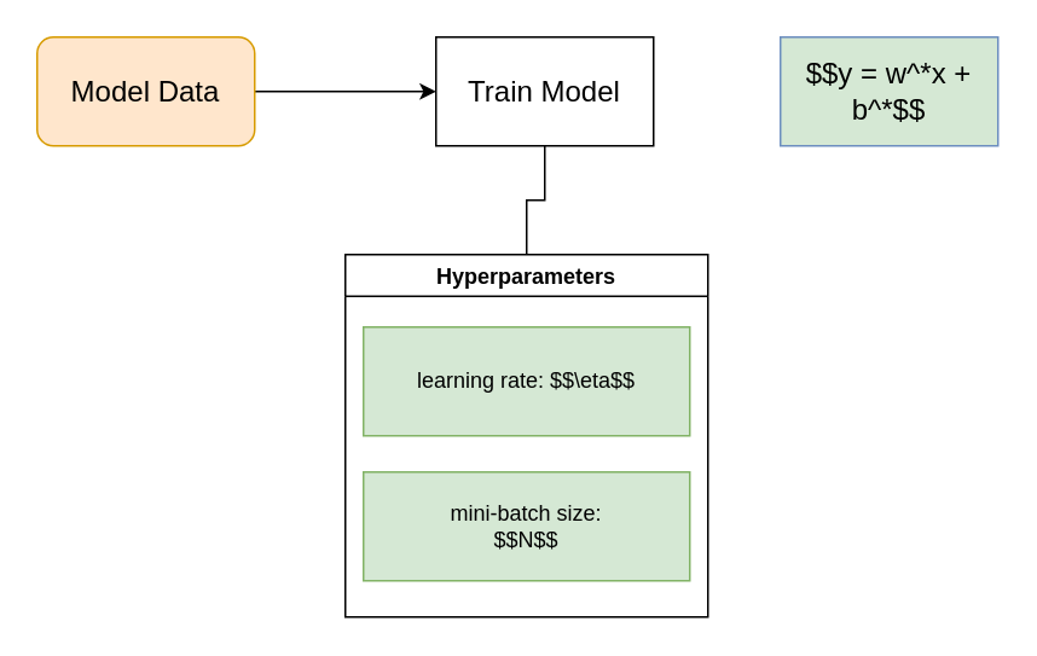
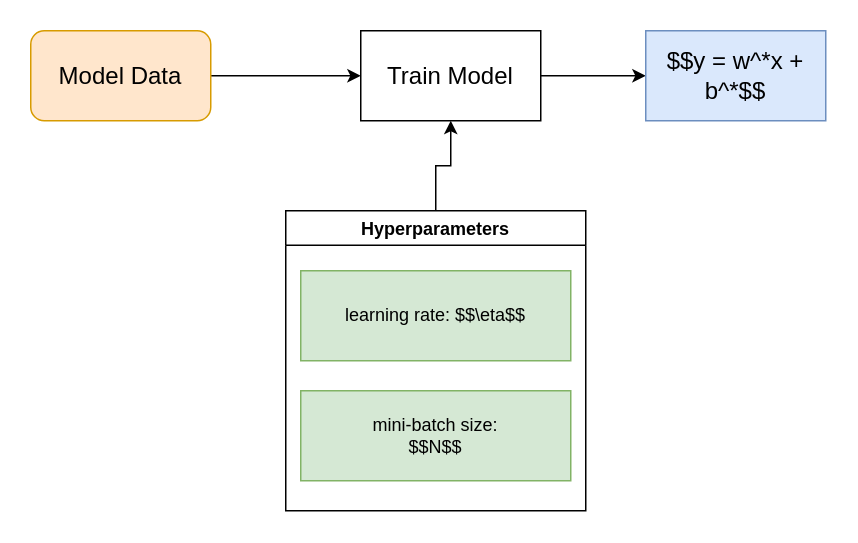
+ <mxCell id="4" value="" style="edgeStyle=orthogonalEdgeStyle;rounded=0;orthogonalLoop=1;jettySize=auto;html=1;fontSize=16;" edge="1" parent="1" source="5" target="6"><mxGeometry relative="1" as="geometry" /></mxCell>
- <mxCell id="6" value="$$y = w^*x + b^*$$" style="whiteSpace=wrap;html=1;fontSize=16;rounded=0;fillColor=#d5e8d4;strokeColor=#6c8ebf;" vertex="1" parent="1"><mxGeometry x="430" y="20" width="120" height="60" as="geometry" /></mxCell>
+ <mxCell id="6" value="$$y = w^*x + b^*$$" style="whiteSpace=wrap;html=1;fontSize=16;rounded=0;fillColor=#dae8fc;strokeColor=#6c8ebf;" vertex="1" parent="1"><mxGeometry x="430" y="20" width="120" height="60" as="geometry" /></mxCell>
- <mxCell id="7" value="" style="edgeStyle=orthogonalEdgeStyle;rounded=0;orthogonalLoop=1;jettySize=auto;html=1;endArrow=none;" edge="1" parent="1" source="8" target="5"><mxGeometry relative="1" as="geometry" /></mxCell>
+ <mxCell id="7" value="" style="edgeStyle=orthogonalEdgeStyle;rounded=0;orthogonalLoop=1;jettySize=auto;html=1;" edge="1" parent="1" source="8" target="5"><mxGeometry relative="1" as="geometry" /></mxCell>
